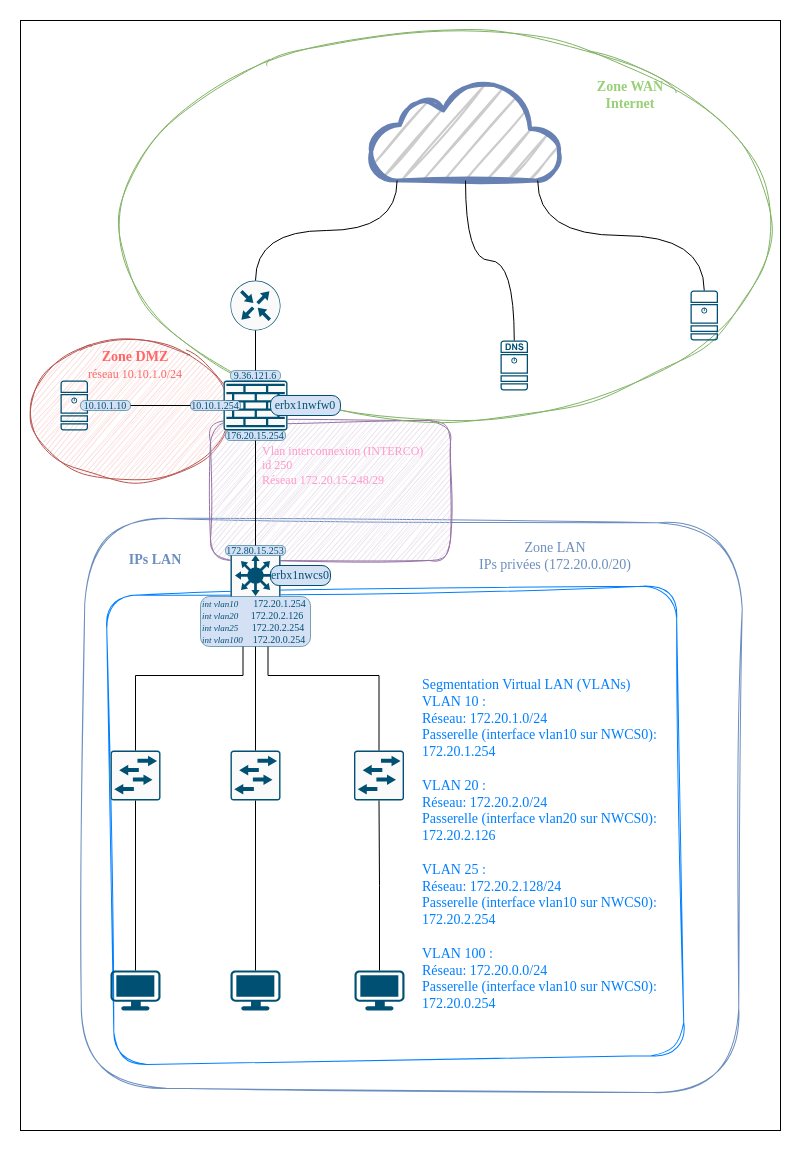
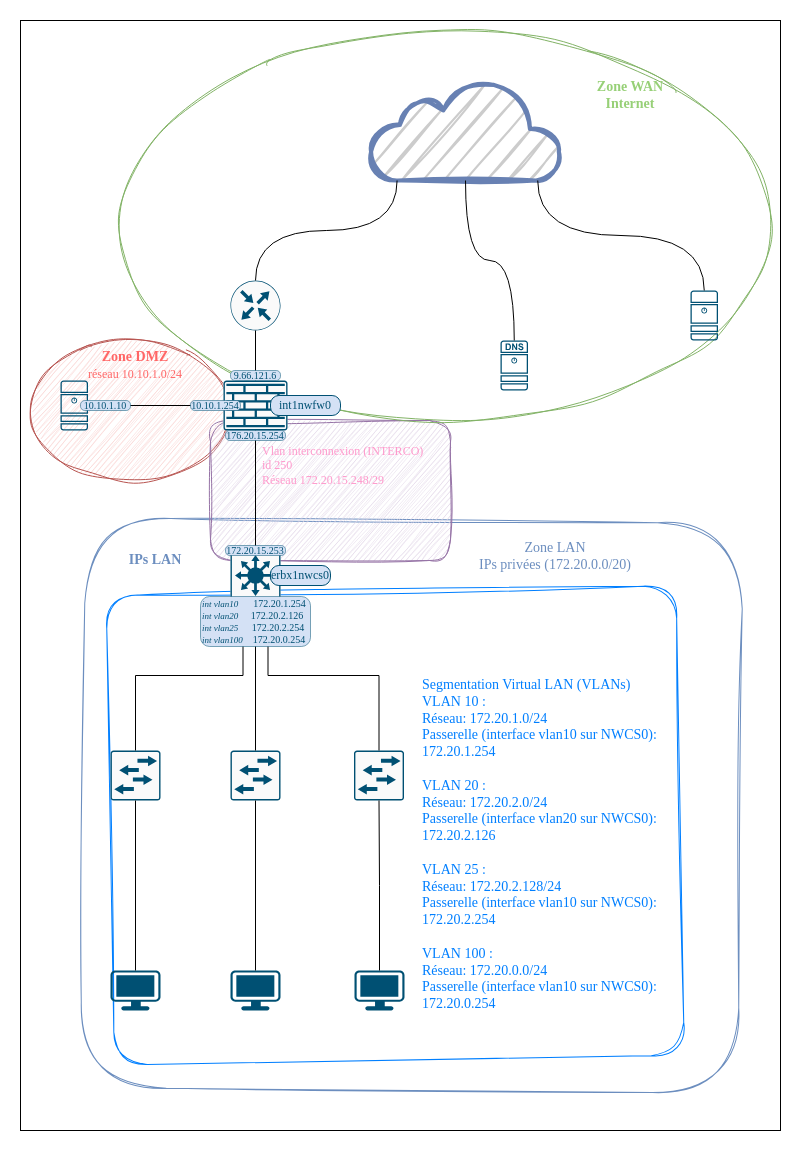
- <mxCell id="46" value="9.36.121.6" style="text;html=1;align=center;verticalAlign=middle;whiteSpace=wrap;rounded=1;fontFamily=Handlee;fontSource=https%3A%2F%2Ffonts.googleapis.com%2Fcss%3Ffamily%3DHandlee;arcSize=42;strokeColor=#005073;fillColor=#D4E1F5;fontColor=#005073;strokeWidth=0.5;fontSize=10;" vertex="1" parent="1"><mxGeometry x="230" y="370" width="50" height="10" as="geometry" /></mxCell>
+ <mxCell id="46" value="9.66.121.6" style="text;html=1;align=center;verticalAlign=middle;whiteSpace=wrap;rounded=1;fontFamily=Handlee;fontSource=https%3A%2F%2Ffonts.googleapis.com%2Fcss%3Ffamily%3DHandlee;arcSize=42;strokeColor=#005073;fillColor=#D4E1F5;fontColor=#005073;strokeWidth=0.5;fontSize=10;" vertex="1" parent="1"><mxGeometry x="230" y="370" width="50" height="10" as="geometry" /></mxCell>
- <mxCell id="40" value="erbx1nwfw0" style="text;html=1;align=center;verticalAlign=middle;whiteSpace=wrap;rounded=1;fontFamily=Handlee;fontSource=https%3A%2F%2Ffonts.googleapis.com%2Fcss%3Ffamily%3DHandlee;arcSize=42;strokeColor=#005073;fillColor=#D4E1F5;fontColor=#005073;strokeWidth=1;" vertex="1" parent="1"><mxGeometry x="270" y="395" width="70" height="20" as="geometry" /></mxCell>
+ <mxCell id="40" value="int1nwfw0" style="text;html=1;align=center;verticalAlign=middle;whiteSpace=wrap;rounded=1;fontFamily=Handlee;fontSource=https%3A%2F%2Ffonts.googleapis.com%2Fcss%3Ffamily%3DHandlee;arcSize=42;strokeColor=#005073;fillColor=#D4E1F5;fontColor=#005073;strokeWidth=1;" vertex="1" parent="1"><mxGeometry x="270" y="395" width="70" height="20" as="geometry" /></mxCell>
- <mxCell id="44" value="172.80.15.253" style="text;html=1;align=center;verticalAlign=middle;whiteSpace=wrap;rounded=1;fontFamily=Handlee;fontSource=https%3A%2F%2Ffonts.googleapis.com%2Fcss%3Ffamily%3DHandlee;arcSize=42;strokeColor=#005073;fillColor=#D4E1F5;fontColor=#005073;strokeWidth=0.5;fontSize=10;" vertex="1" parent="1"><mxGeometry x="225" y="545" width="60" height="10" as="geometry" /></mxCell>
+ <mxCell id="44" value="172.20.15.253" style="text;html=1;align=center;verticalAlign=middle;whiteSpace=wrap;rounded=1;fontFamily=Handlee;fontSource=https%3A%2F%2Ffonts.googleapis.com%2Fcss%3Ffamily%3DHandlee;arcSize=42;strokeColor=#005073;fillColor=#D4E1F5;fontColor=#005073;strokeWidth=0.5;fontSize=10;" vertex="1" parent="1"><mxGeometry x="225" y="545" width="60" height="10" as="geometry" /></mxCell>
